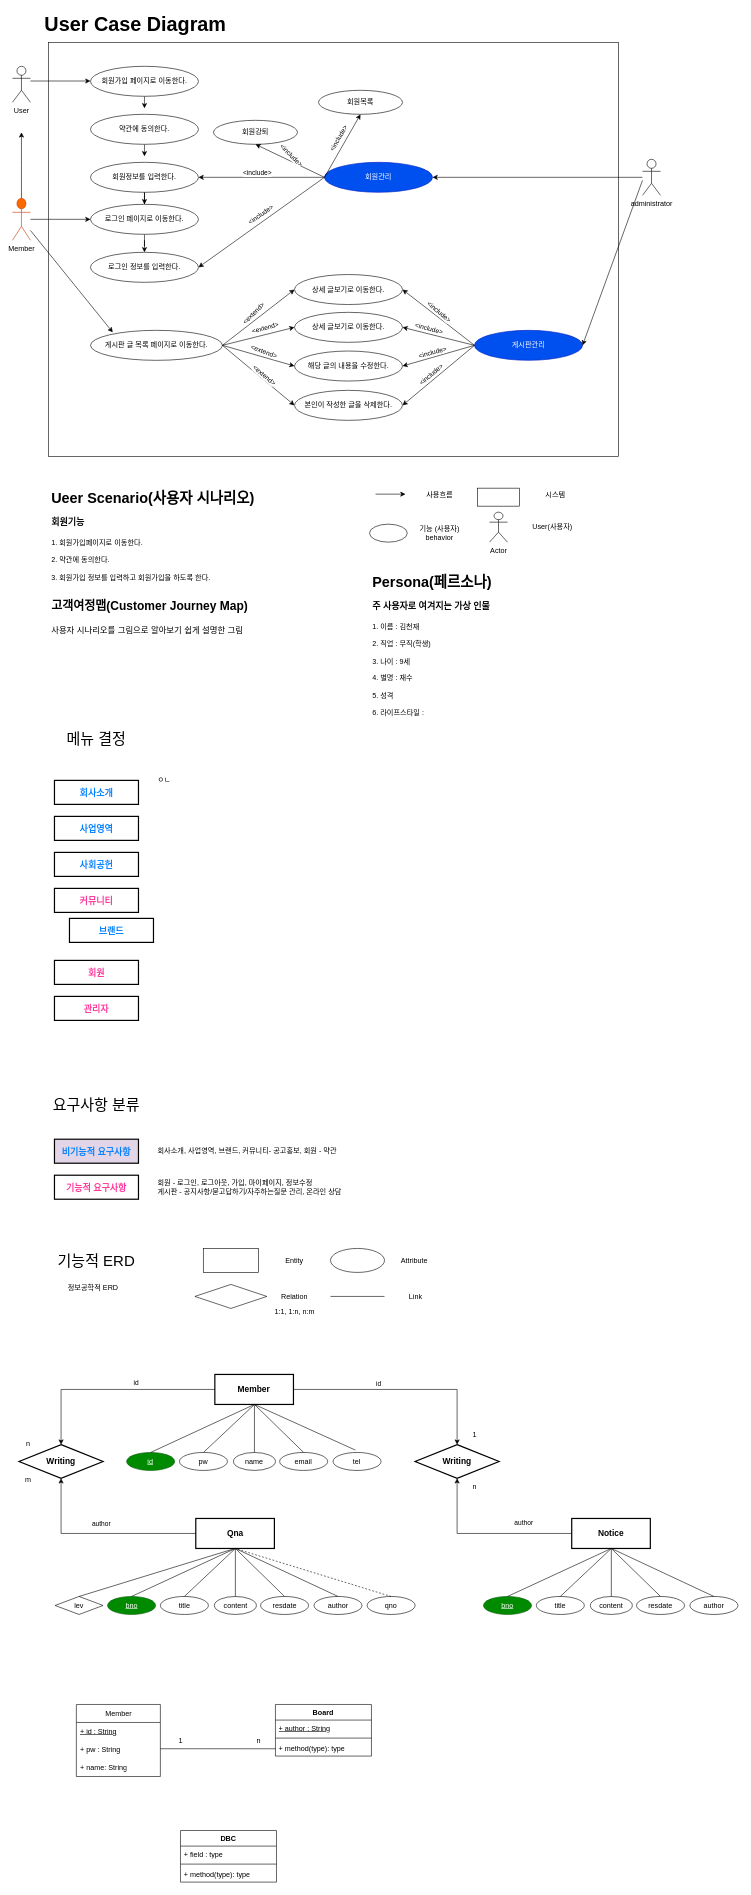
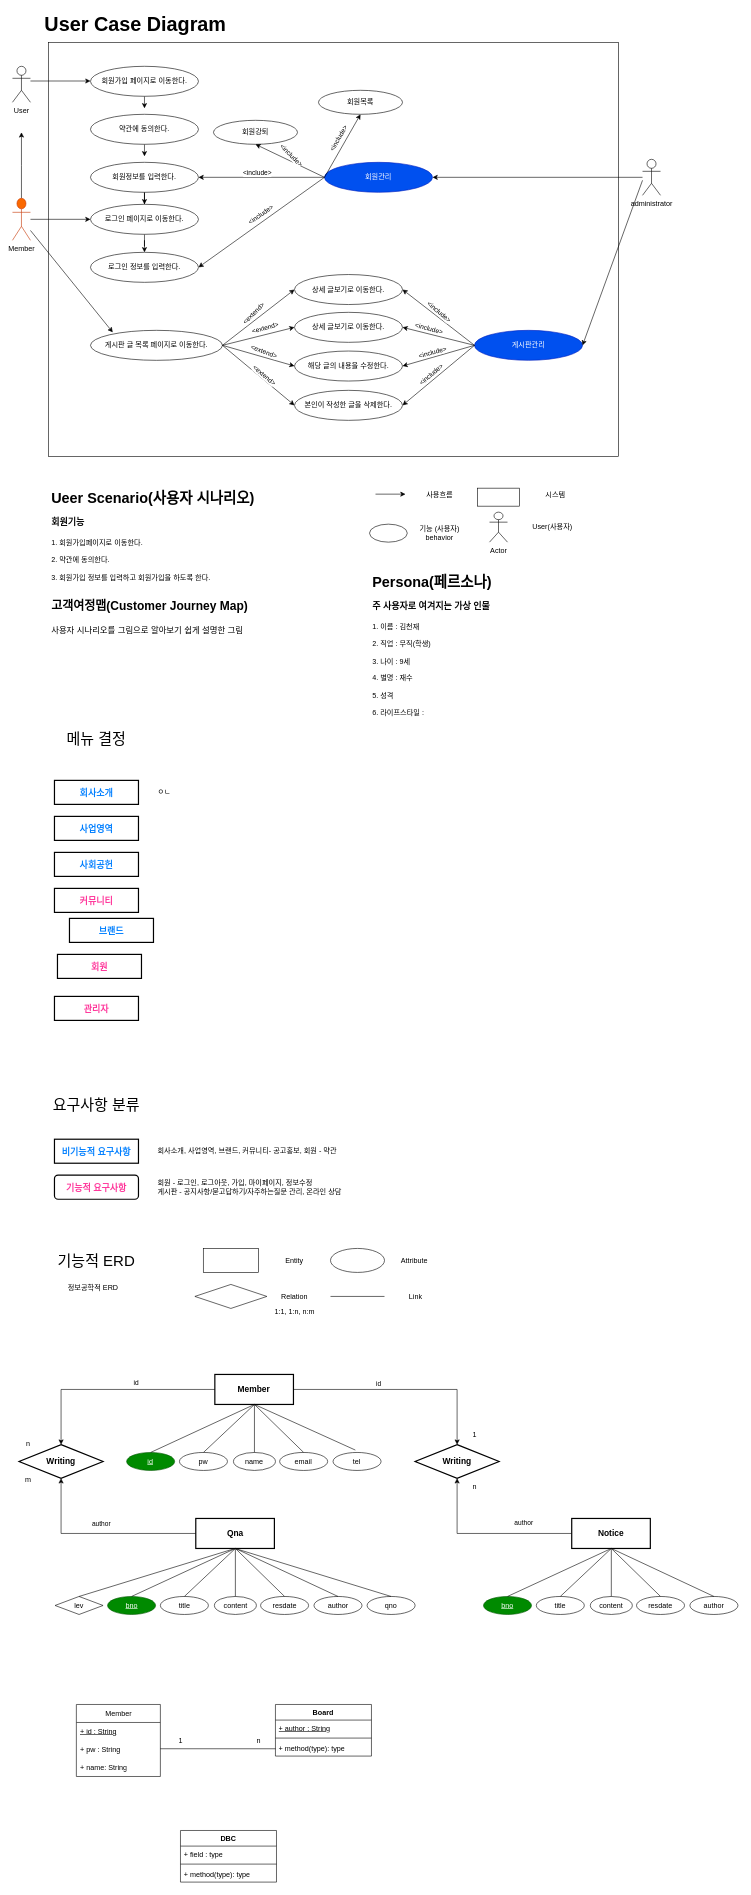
- <mxCell id="72" value="ㅇㄴ" style="text;html=1;strokeColor=none;fillColor=none;align=left;verticalAlign=middle;whiteSpace=wrap;rounded=0;" vertex="1" parent="1"><mxGeometry x="260" y="1277.5" width="460" height="45" as="geometry" /></mxCell>
+ <mxCell id="72" value="ㅇㄴ" style="text;html=1;strokeColor=none;fillColor=none;align=left;verticalAlign=middle;whiteSpace=wrap;rounded=0;" vertex="1" parent="1"><mxGeometry x="260" y="1297.5" width="460" height="45" as="geometry" /></mxCell>
- <mxCell id="70" value="회원" style="rounded=0;whiteSpace=wrap;html=1;strokeWidth=2;fontSize=15;fontStyle=1;fontColor=#FF3399;" vertex="1" parent="1"><mxGeometry x="90" y="1600" width="140" height="40" as="geometry" /></mxCell>
+ <mxCell id="70" value="회원" style="rounded=0;whiteSpace=wrap;html=1;strokeWidth=2;fontSize=15;fontStyle=1;fontColor=#FF3399;" vertex="1" parent="1"><mxGeometry x="95" y="1590" width="140" height="40" as="geometry" /></mxCell>
- <mxCell id="73" value="비기능적 요구사항" style="rounded=0;whiteSpace=wrap;html=1;strokeWidth=2;fontSize=15;fontStyle=1;fontColor=#007FFF;fillColor=#e1d5e7;" vertex="1" parent="1"><mxGeometry x="90" y="1898" width="140" height="40" as="geometry" /></mxCell>
+ <mxCell id="73" value="비기능적 요구사항" style="rounded=0;whiteSpace=wrap;html=1;strokeWidth=2;fontSize=15;fontStyle=1;fontColor=#007FFF;" vertex="1" parent="1"><mxGeometry x="90" y="1898" width="140" height="40" as="geometry" /></mxCell>
- <mxCell id="74" value="기능적 요구사항" style="rounded=0;whiteSpace=wrap;html=1;strokeWidth=2;fontSize=15;fontStyle=1;fontColor=#FF3399;" vertex="1" parent="1"><mxGeometry x="90" y="1958" width="140" height="40" as="geometry" /></mxCell>
+ <mxCell id="74" value="기능적 요구사항" style="whiteSpace=wrap;html=1;strokeWidth=2;fontSize=15;fontStyle=1;fontColor=#FF3399;rounded=1;" vertex="1" parent="1"><mxGeometry x="90" y="1958" width="140" height="40" as="geometry" /></mxCell>
- <mxCell id="131" value="" style="endArrow=none;html=1;rounded=0;exitX=0.5;exitY=0;exitDx=0;exitDy=0;entryX=0.5;entryY=1;entryDx=0;entryDy=0;dashed=1;" edge="1" parent="1" source="128" target="98"><mxGeometry width="50" height="50" relative="1" as="geometry"><mxPoint x="573" y="2670" as="sourcePoint" /><mxPoint x="401.5" y="2590" as="targetPoint" /></mxGeometry></mxCell>
+ <mxCell id="131" value="" style="endArrow=none;html=1;rounded=0;exitX=0.5;exitY=0;exitDx=0;exitDy=0;entryX=0.5;entryY=1;entryDx=0;entryDy=0;" edge="1" parent="1" source="128" target="98"><mxGeometry width="50" height="50" relative="1" as="geometry"><mxPoint x="573" y="2670" as="sourcePoint" /><mxPoint x="401.5" y="2590" as="targetPoint" /></mxGeometry></mxCell>
